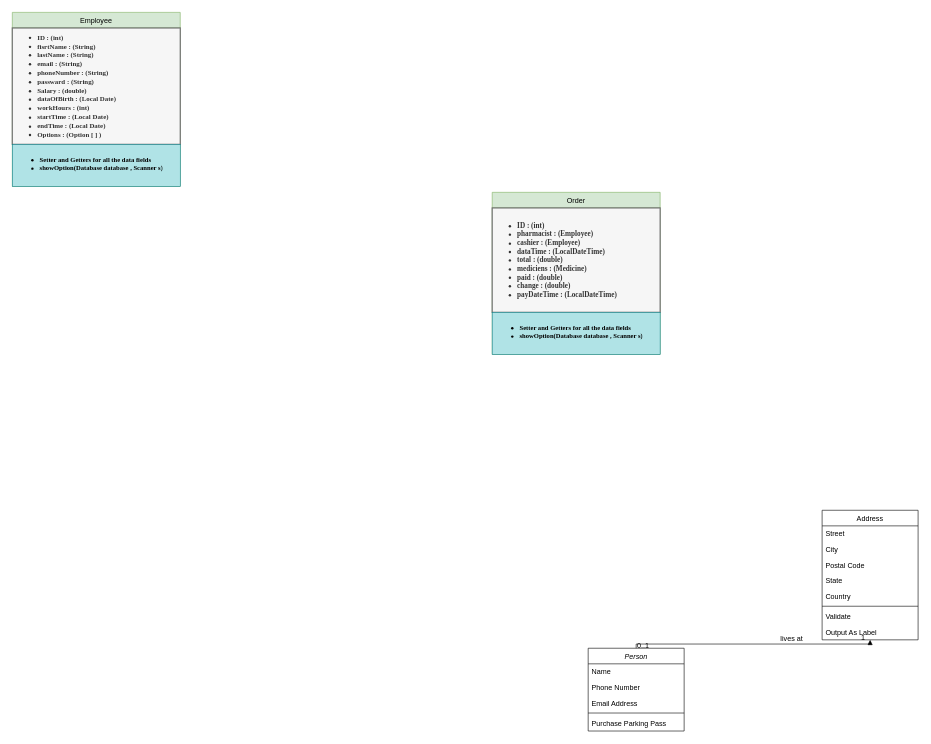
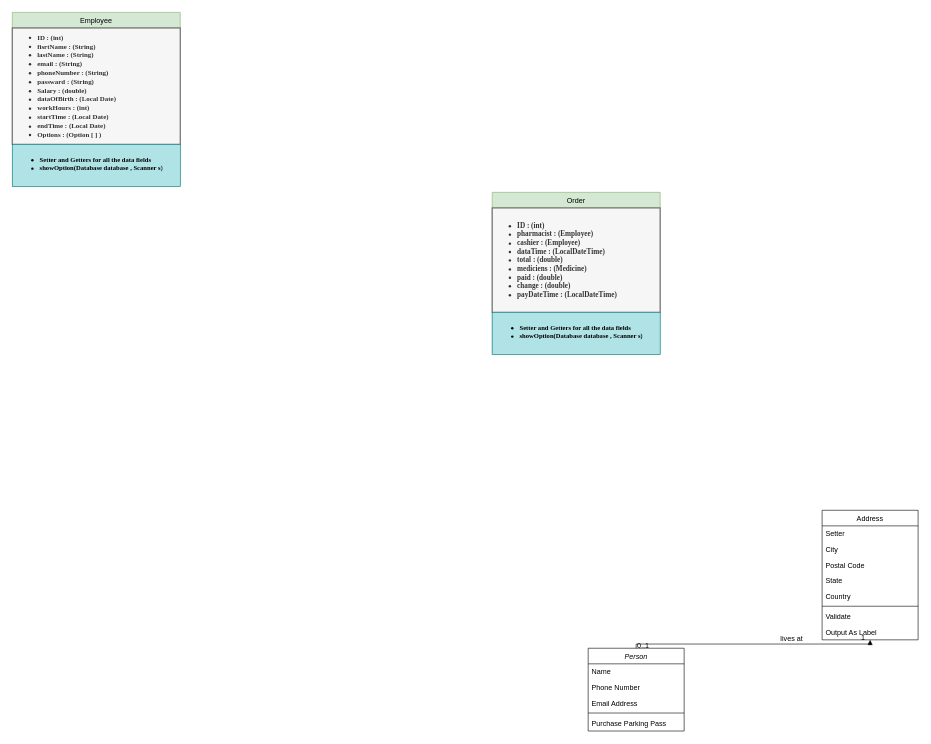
- <mxCell id="12" value="Street" style="text;align=left;verticalAlign=top;spacingLeft=4;spacingRight=4;overflow=hidden;rotatable=0;points=[[0,0.5],[1,0.5]];portConstraint=eastwest;" parent="11" vertex="1"><mxGeometry y="26" width="160" height="26" as="geometry" /></mxCell>
+ <mxCell id="12" value="Setter" style="text;align=left;verticalAlign=top;spacingLeft=4;spacingRight=4;overflow=hidden;rotatable=0;points=[[0,0.5],[1,0.5]];portConstraint=eastwest;" parent="11" vertex="1"><mxGeometry y="26" width="160" height="26" as="geometry" /></mxCell>
